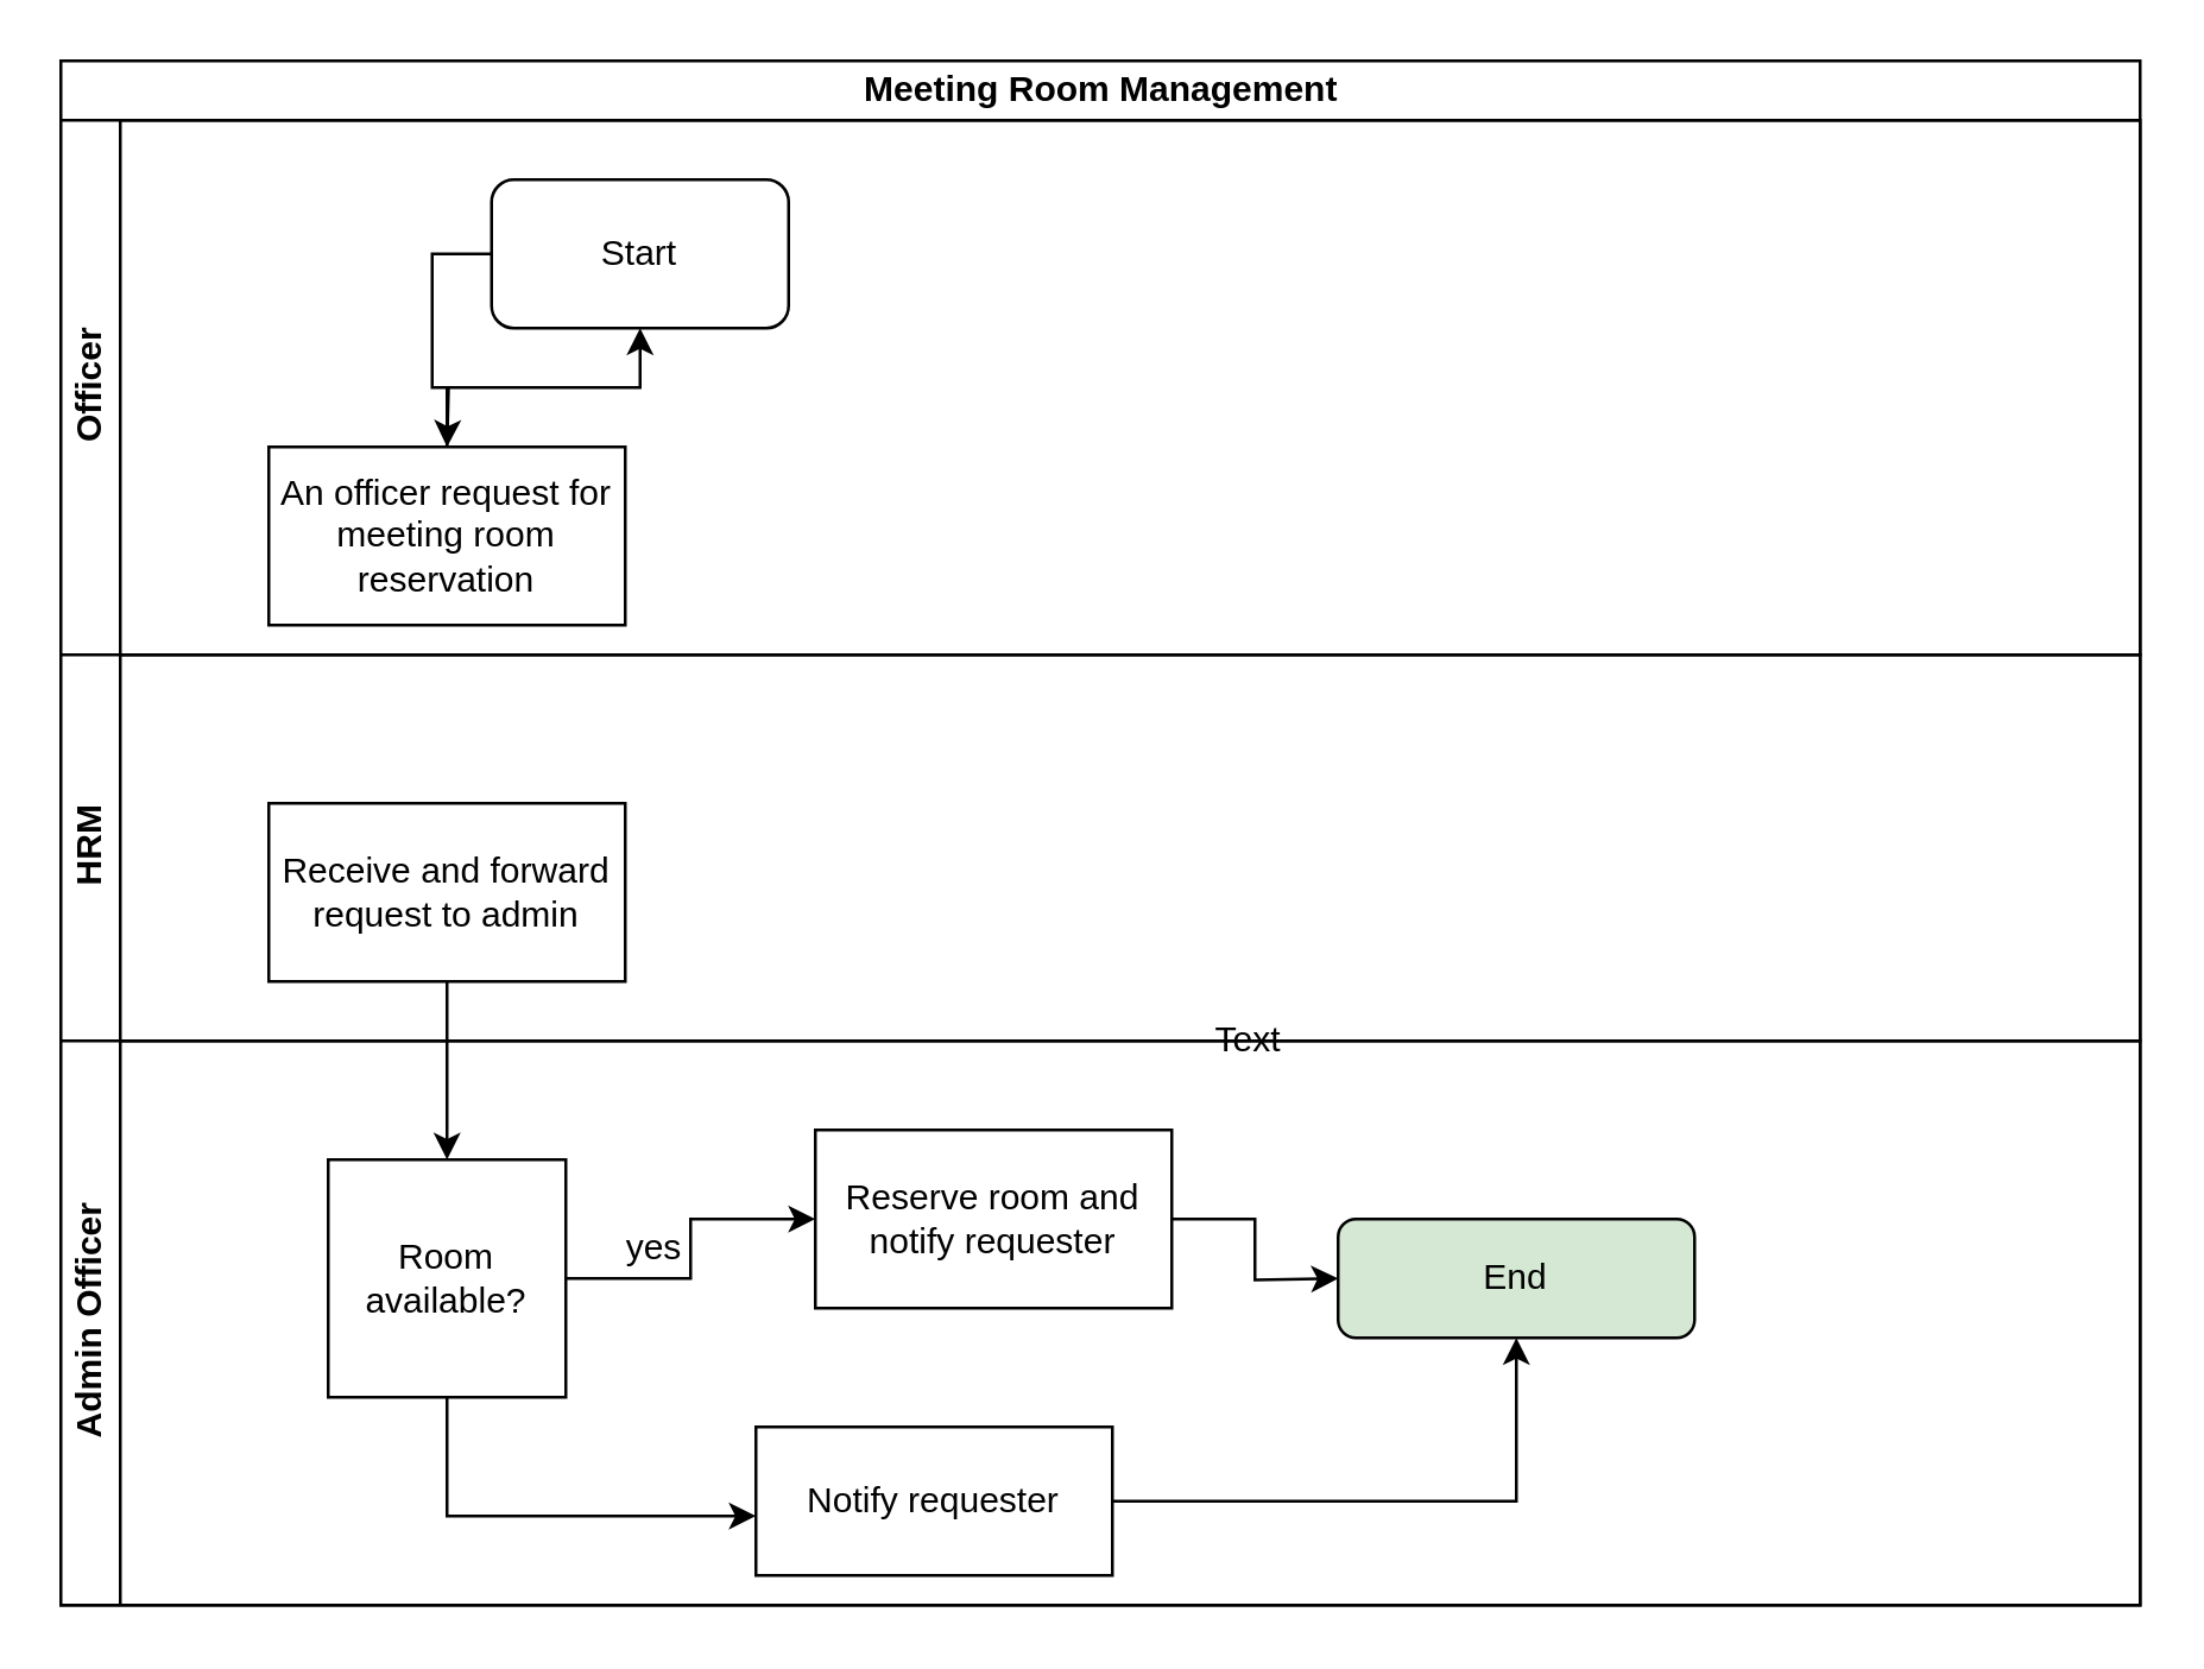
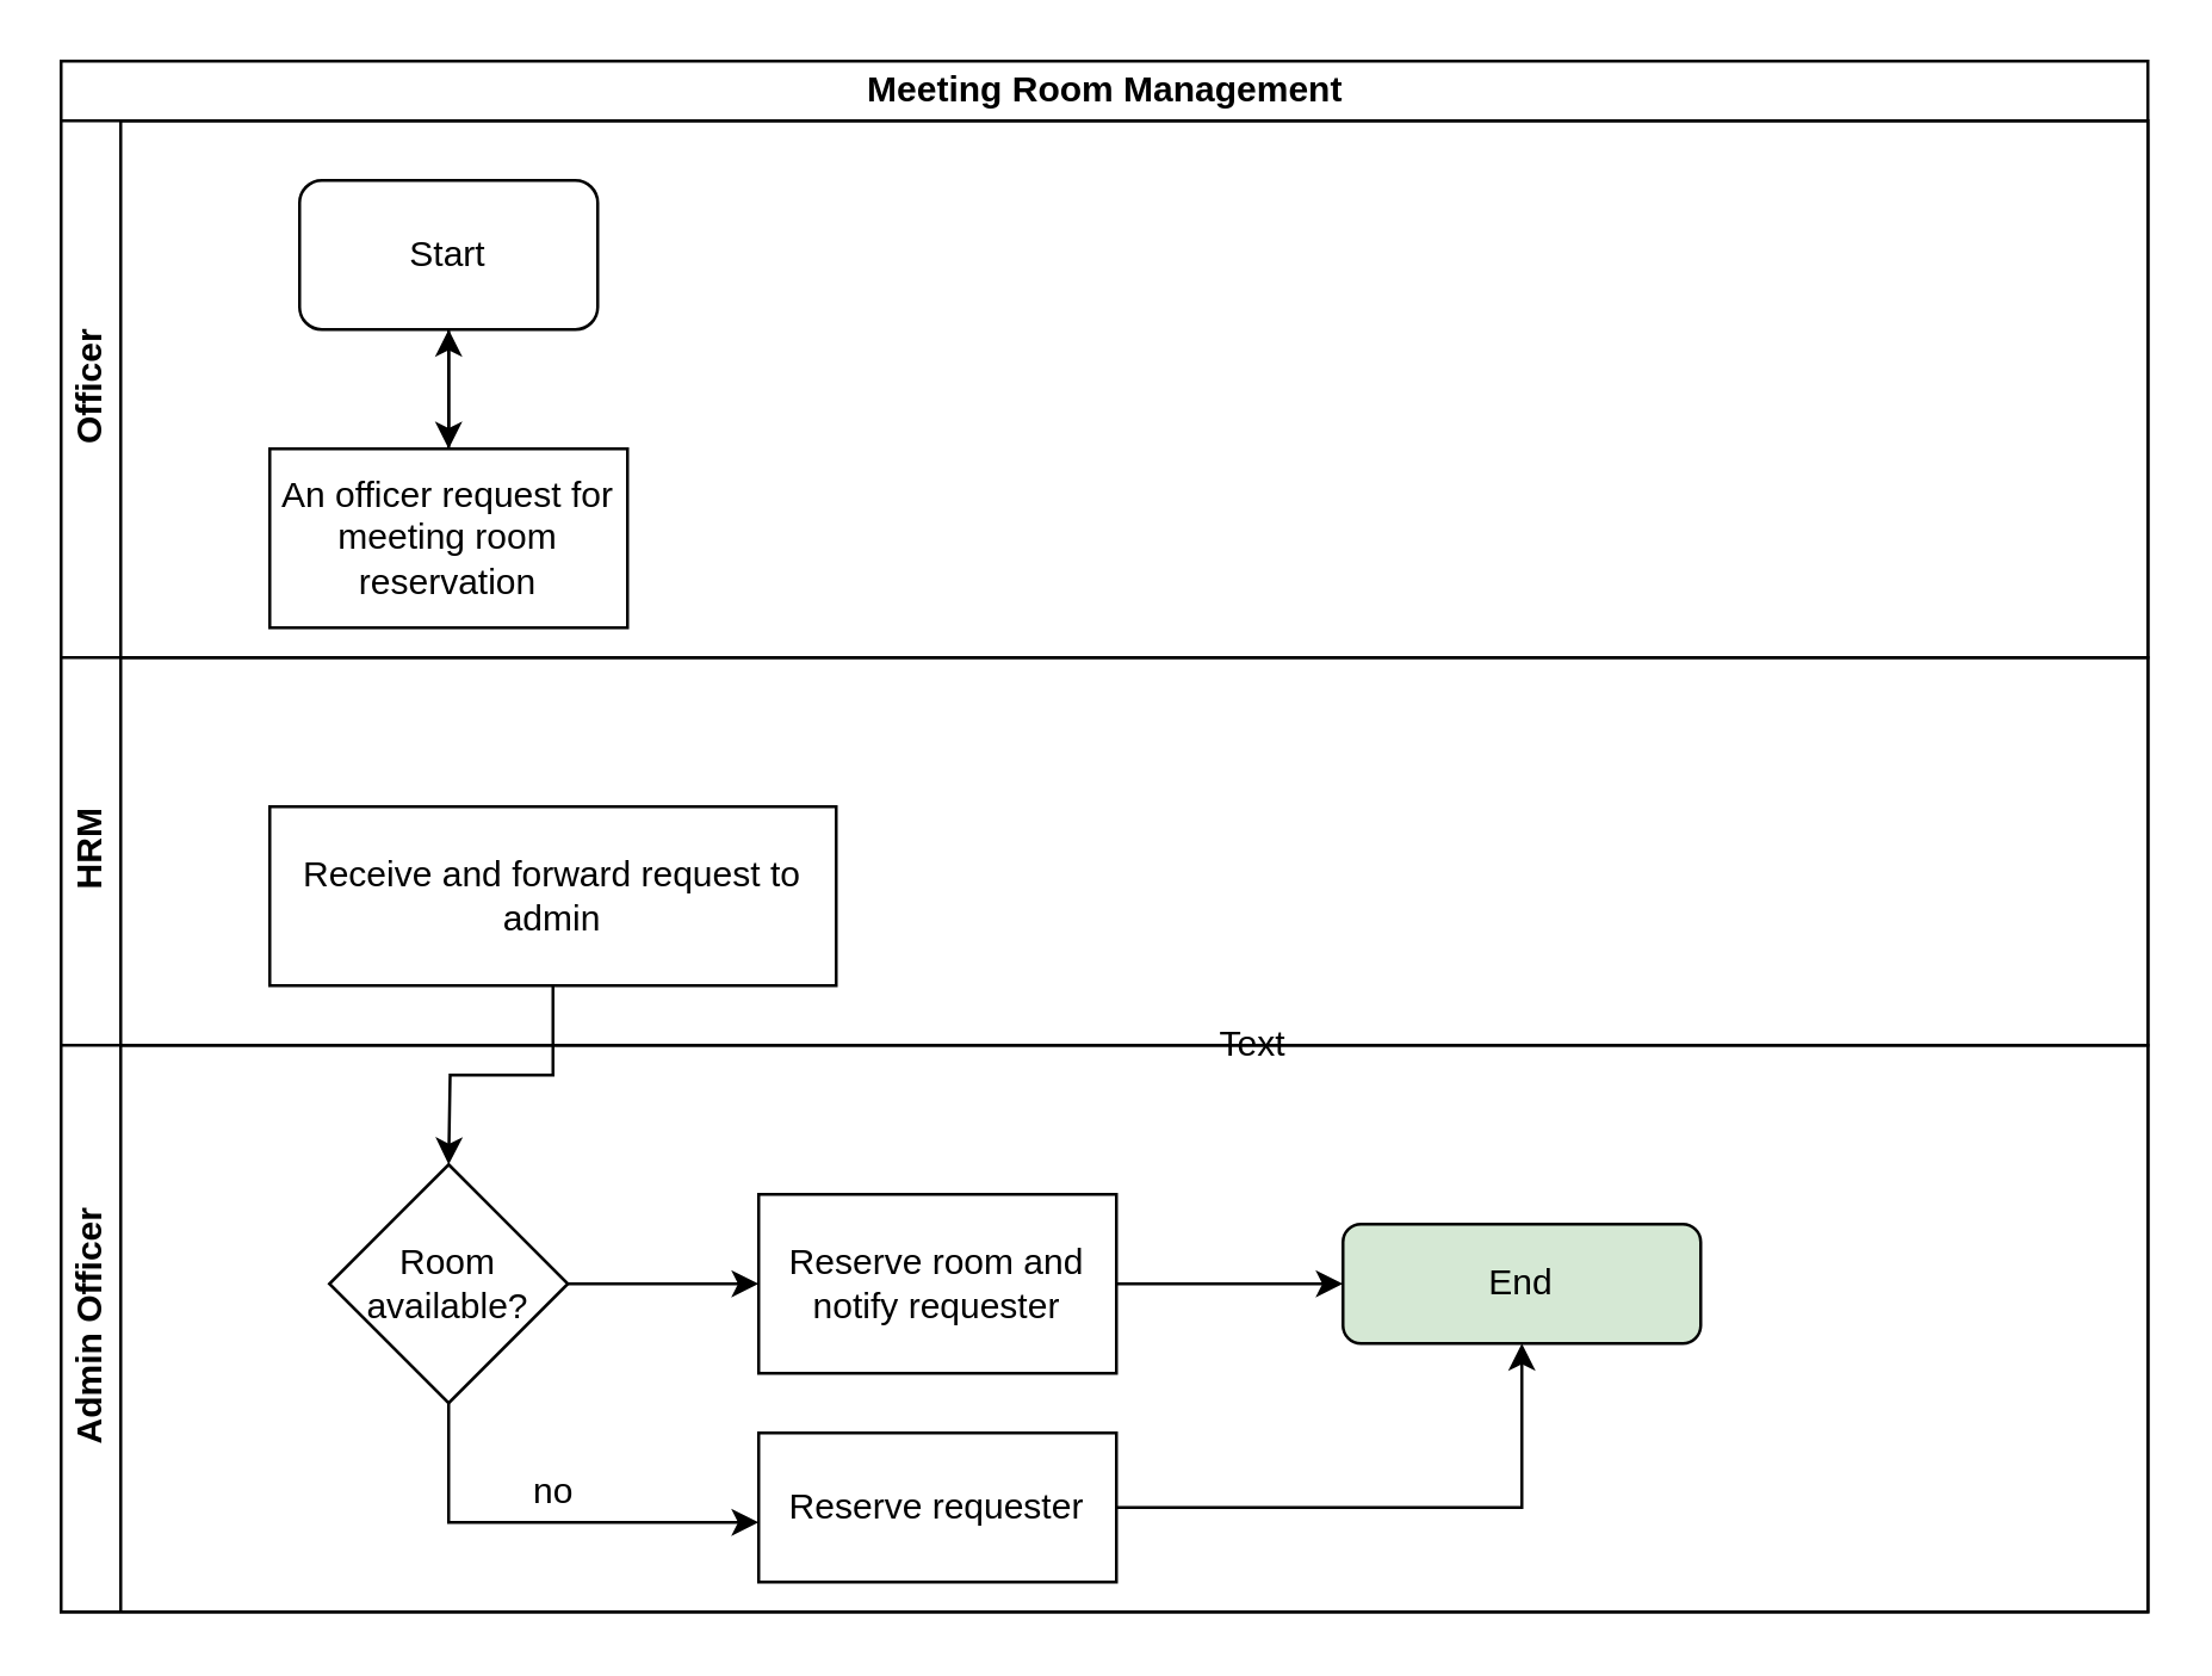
- <mxCell id="4" value="Start" style="rounded=1;whiteSpace=wrap;html=1;" vertex="1" parent="3"><mxGeometry x="145" y="20" width="100" height="50" as="geometry" /></mxCell>
+ <mxCell id="4" value="Start" style="rounded=1;whiteSpace=wrap;html=1;" vertex="1" parent="3"><mxGeometry x="80" y="20" width="100" height="50" as="geometry" /></mxCell>
- <mxCell id="7" value="Receive and forward request to admin" style="whiteSpace=wrap;html=1;rounded=0;" vertex="1" parent="6"><mxGeometry x="70" y="50" width="120" height="60" as="geometry" /></mxCell>
+ <mxCell id="7" value="Receive and forward request to admin" style="whiteSpace=wrap;html=1;rounded=0;" vertex="1" parent="6"><mxGeometry x="70" y="50" width="190" height="60" as="geometry" /></mxCell>
- <mxCell id="9" value="Reserve room and notify requester" style="whiteSpace=wrap;html=1;" vertex="1" parent="8"><mxGeometry x="254" y="30" width="120" height="60" as="geometry" /></mxCell>
+ <mxCell id="9" value="Reserve room and notify requester" style="whiteSpace=wrap;html=1;" vertex="1" parent="8"><mxGeometry x="234" y="50" width="120" height="60" as="geometry" /></mxCell>
- <mxCell id="11" value="yes" style="text;html=1;strokeColor=none;fillColor=none;align=center;verticalAlign=middle;whiteSpace=wrap;rounded=0;" vertex="1" parent="8"><mxGeometry x="180" y="60" width="40" height="20" as="geometry" /></mxCell>
- <mxCell id="10" value="Room available?" style="whiteSpace=wrap;html=1;rounded=0;" vertex="1" parent="8"><mxGeometry x="90" y="40" width="80" height="80" as="geometry" /></mxCell>
+ <mxCell id="10" value="Room available?" style="rhombus;whiteSpace=wrap;html=1;" vertex="1" parent="8"><mxGeometry x="90" y="40" width="80" height="80" as="geometry" /></mxCell>
+ <mxCell id="15" value="no" style="text;html=1;align=center;verticalAlign=middle;resizable=0;points=[];autosize=1;" vertex="1" parent="8"><mxGeometry x="150" y="140" width="30" height="20" as="geometry" /></mxCell>
- <mxCell id="16" value="Notify requester" style="whiteSpace=wrap;html=1;" vertex="1" parent="8"><mxGeometry x="234" y="130" width="120" height="50" as="geometry" /></mxCell>
+ <mxCell id="16" value="Reserve requester" style="whiteSpace=wrap;html=1;" vertex="1" parent="8"><mxGeometry x="234" y="130" width="120" height="50" as="geometry" /></mxCell>
